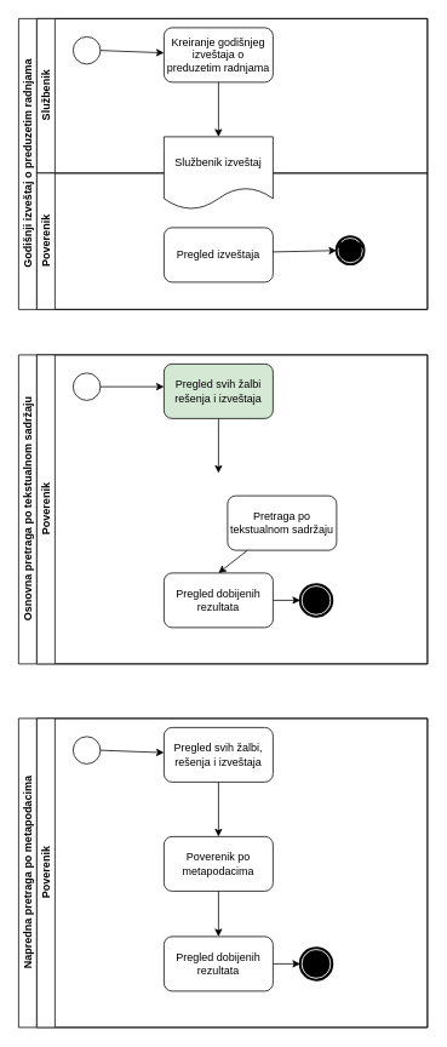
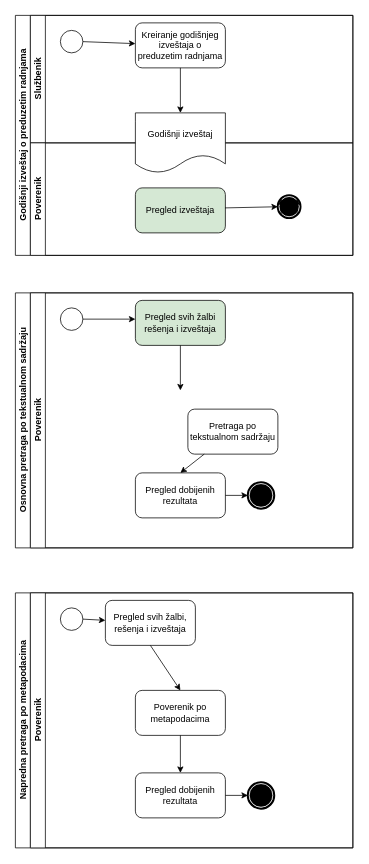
- <mxCell id="8" value="Službenik izveštaj" style="shape=document;whiteSpace=wrap;html=1;boundedLbl=1;" vertex="1" parent="7"><mxGeometry x="140" y="-40" width="120" height="80" as="geometry" /></mxCell>
+ <mxCell id="8" value="Godišnji izveštaj" style="shape=document;whiteSpace=wrap;html=1;boundedLbl=1;" vertex="1" parent="7"><mxGeometry x="140" y="-40" width="120" height="80" as="geometry" /></mxCell>
- <mxCell id="9" value="Pregled izveštaja" style="rounded=1;whiteSpace=wrap;html=1;" vertex="1" parent="7"><mxGeometry x="140" y="60" width="120" height="60" as="geometry" /></mxCell>
+ <mxCell id="9" value="Pregled izveštaja" style="rounded=1;whiteSpace=wrap;html=1;fillColor=#d5e8d4;" vertex="1" parent="7"><mxGeometry x="140" y="60" width="120" height="60" as="geometry" /></mxCell>
- <mxCell id="29" value="Pregled svih žalbi, rešenja i izveštaja" style="rounded=1;whiteSpace=wrap;html=1;" vertex="1" parent="27"><mxGeometry x="140" y="10" width="120" height="60" as="geometry" /></mxCell>
+ <mxCell id="29" value="Pregled svih žalbi, rešenja i izveštaja" style="rounded=1;whiteSpace=wrap;html=1;" vertex="1" parent="27"><mxGeometry x="100" y="10" width="120" height="60" as="geometry" /></mxCell>
